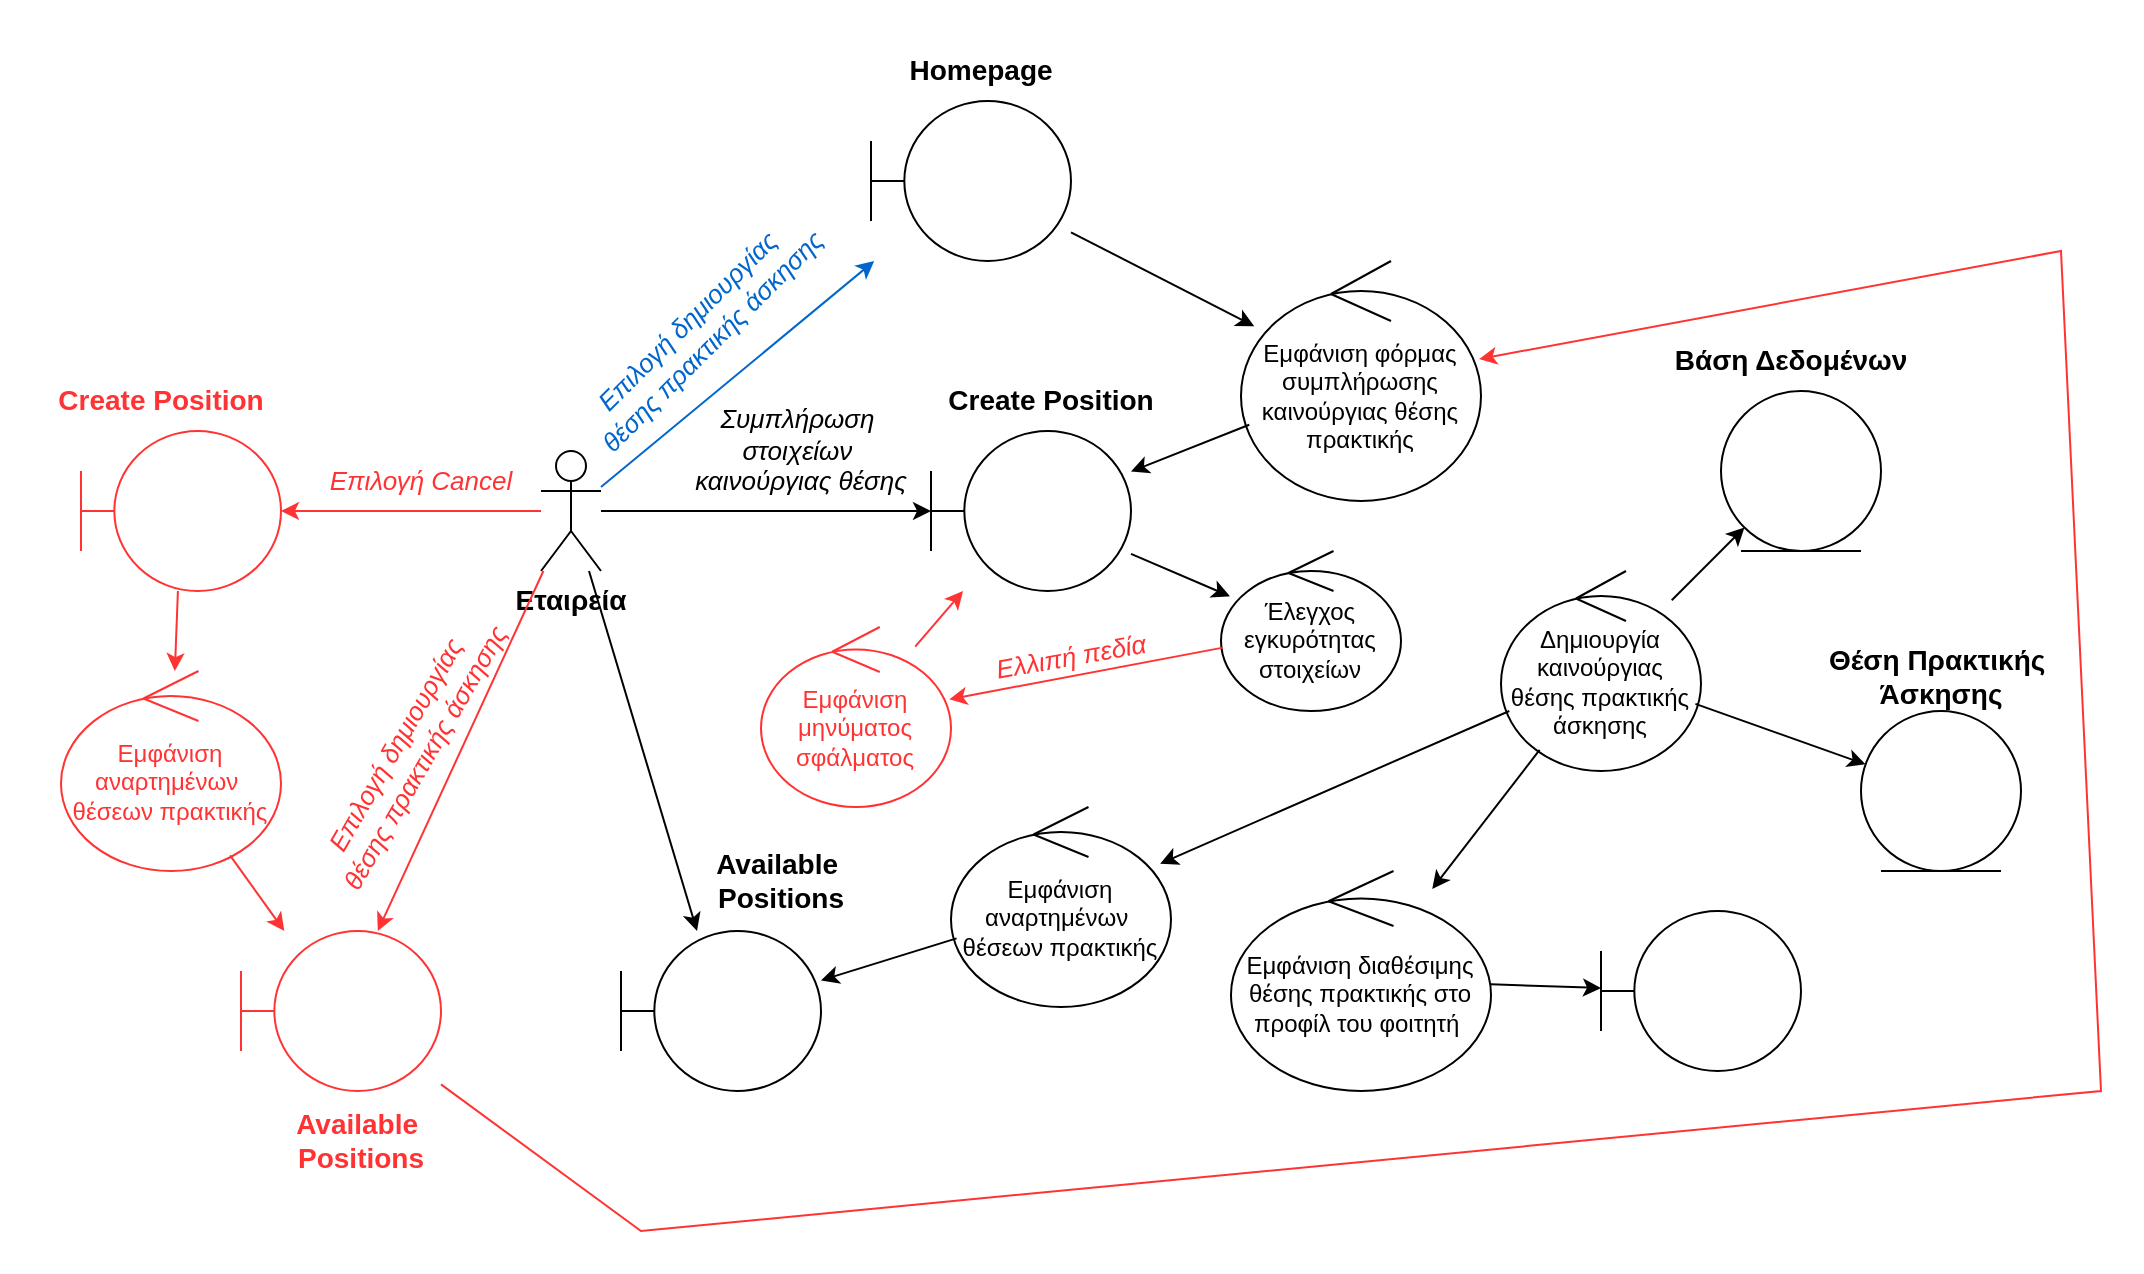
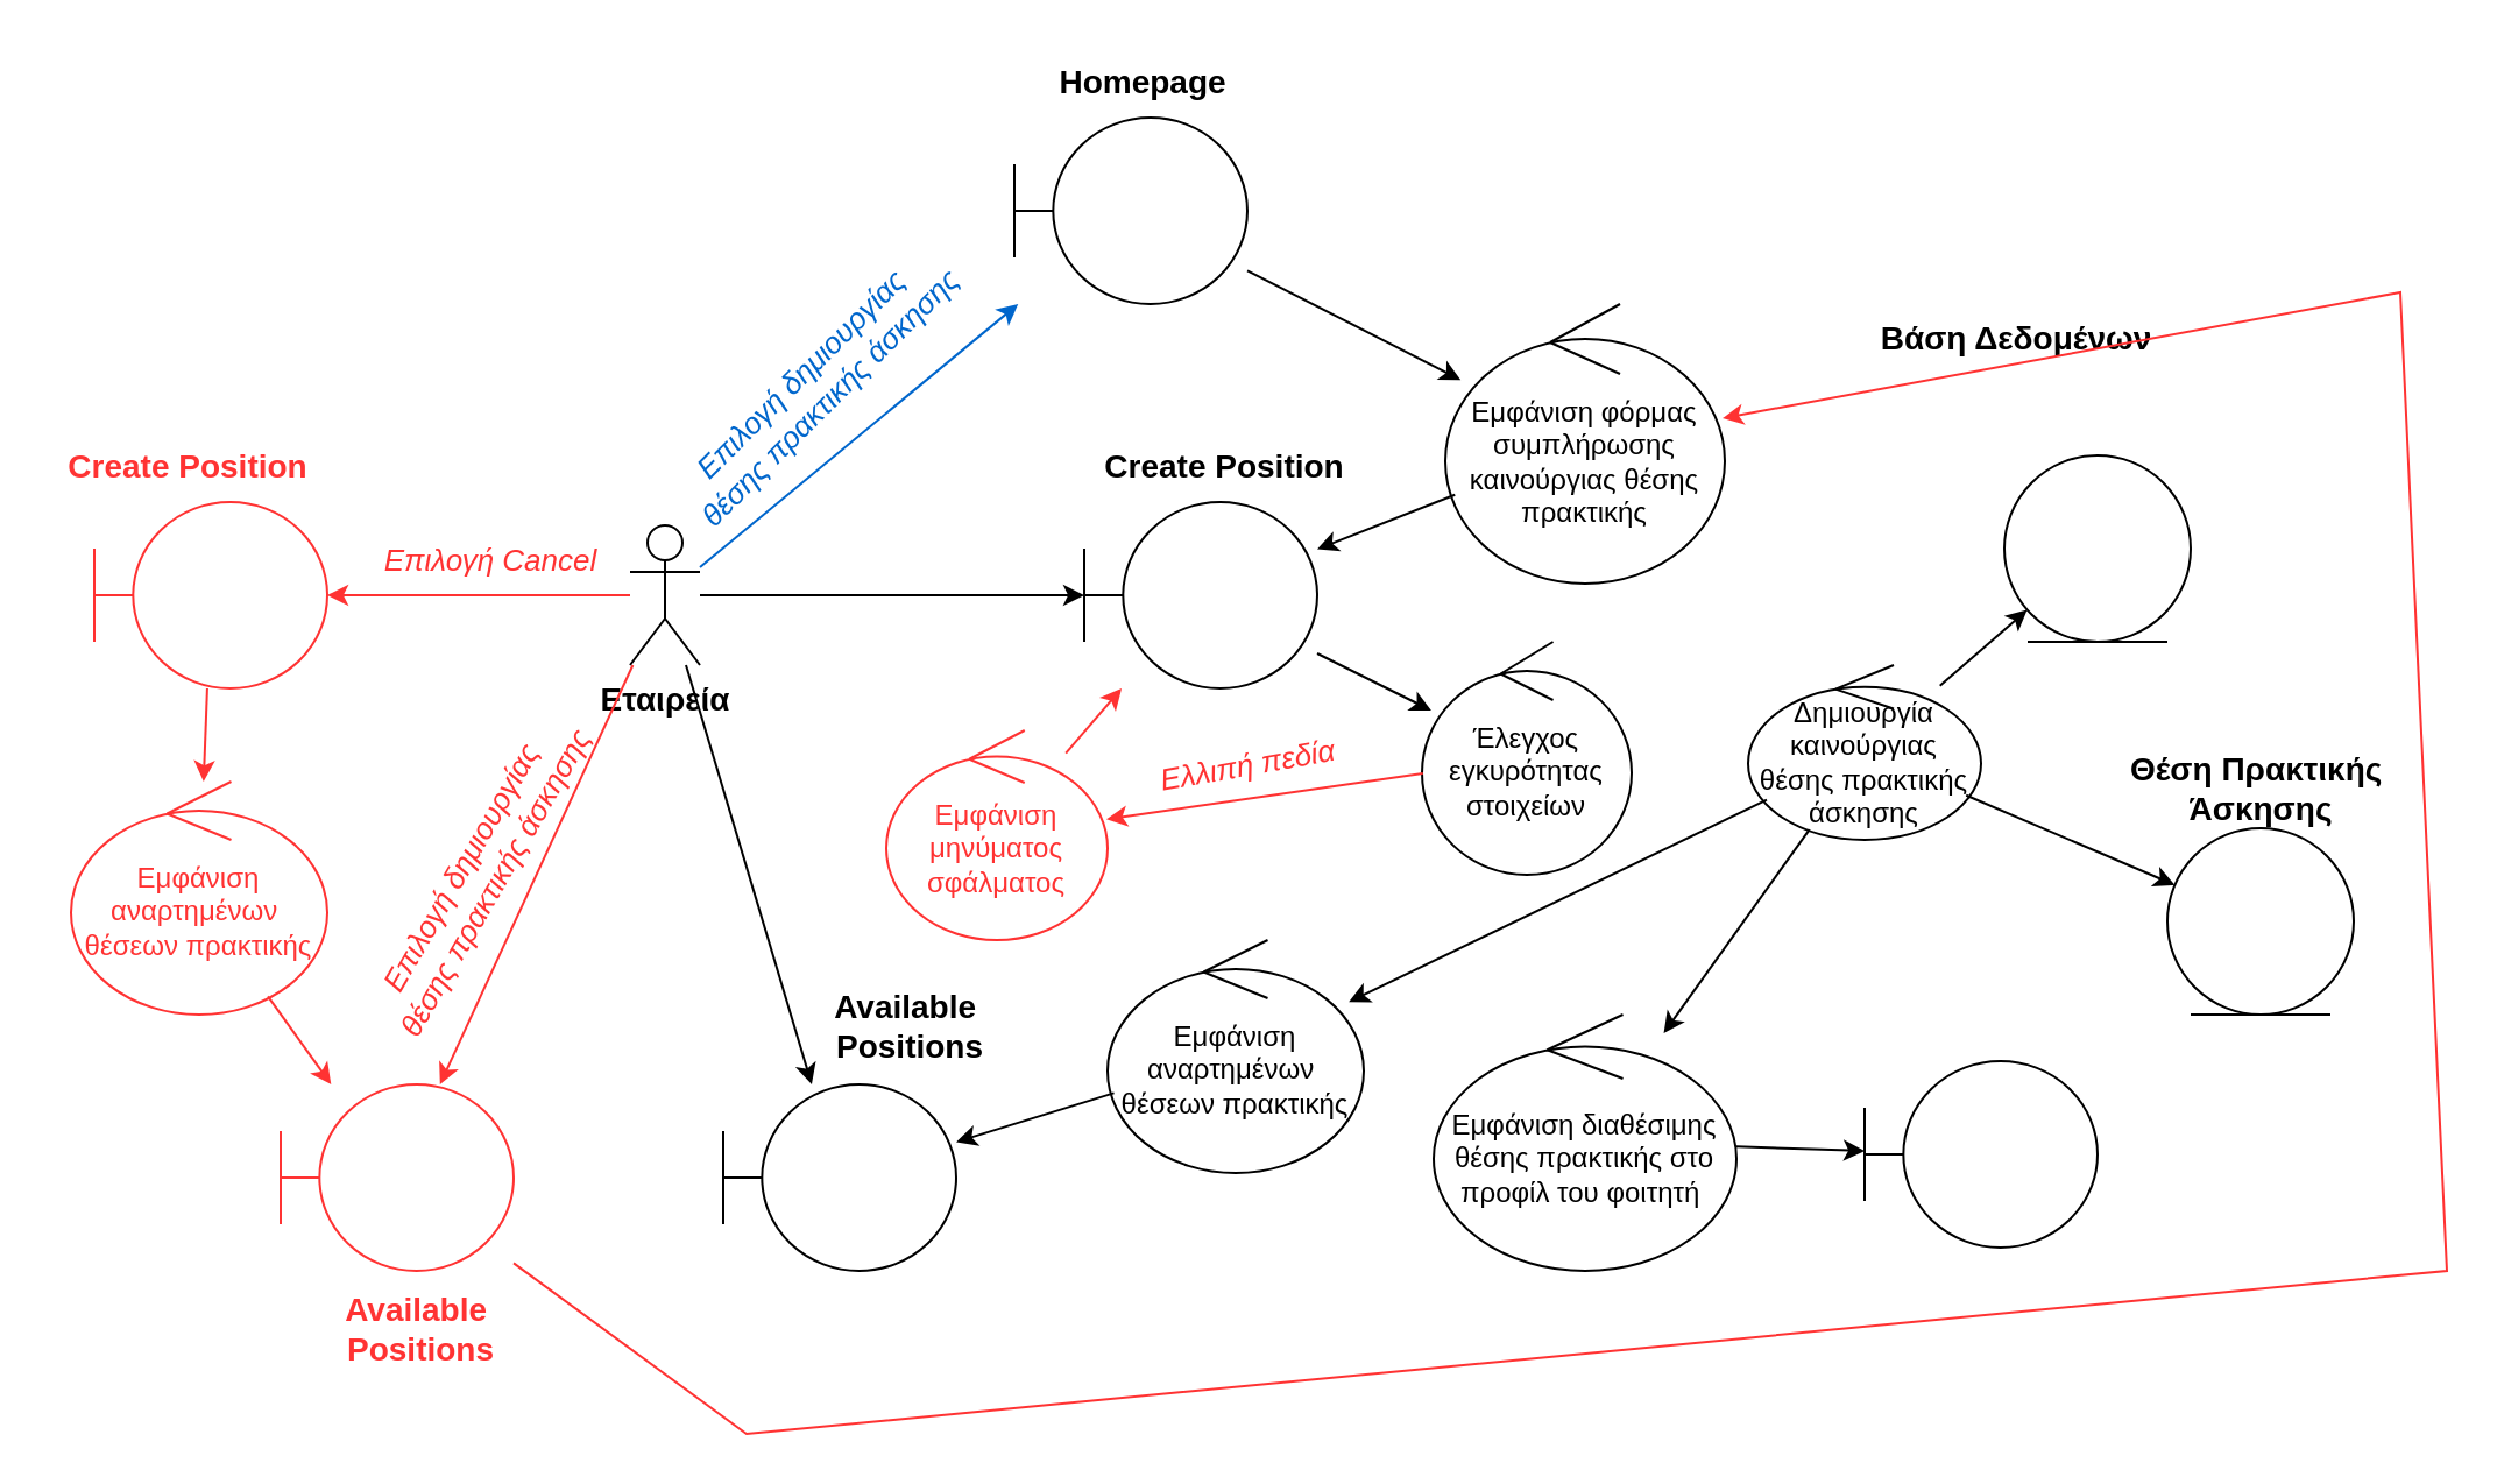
- <mxCell id="18" value="Βάση Δεδομένων" style="text;html=1;align=center;verticalAlign=middle;resizable=0;points=[];autosize=1;strokeColor=none;fillColor=none;fontSize=14;fontStyle=1" vertex="1" parent="1"><mxGeometry x="830" y="165" width="130" height="30" as="geometry" /></mxCell>
+ <mxCell id="18" value="Βάση Δεδομένων" style="text;html=1;align=center;verticalAlign=middle;resizable=0;points=[];autosize=1;strokeColor=none;fillColor=none;fontSize=14;fontStyle=1" vertex="1" parent="1"><mxGeometry x="800" y="130" width="130" height="30" as="geometry" /></mxCell>
- <mxCell id="13" value="Συμπλήρωση&amp;nbsp;&lt;div&gt;στοιχείων&amp;nbsp;&lt;/div&gt;&lt;div&gt;καινούργιας θέσης&lt;/div&gt;" style="text;html=1;align=center;verticalAlign=middle;resizable=0;points=[];autosize=1;strokeColor=none;fillColor=none;fontSize=13;fontStyle=2" vertex="1" parent="1"><mxGeometry x="335" y="195" width="130" height="60" as="geometry" /></mxCell>
- <mxCell id="14" value="Έλεγχος εγκυρότητας στοιχείων" style="ellipse;shape=umlControl;whiteSpace=wrap;html=1;fontStyle=0" vertex="1" parent="1"><mxGeometry x="610" y="275" width="90" height="80" as="geometry" /></mxCell>
+ <mxCell id="14" value="Έλεγχος εγκυρότητας στοιχείων" style="ellipse;shape=umlControl;whiteSpace=wrap;html=1;fontStyle=0" vertex="1" parent="1"><mxGeometry x="610" y="275" width="90" height="100" as="geometry" /></mxCell>
- <mxCell id="16" value="Δημιουργία καινούργιας θέσης πρακτικής άσκησης" style="ellipse;shape=umlControl;whiteSpace=wrap;html=1;fontStyle=0" vertex="1" parent="1"><mxGeometry x="750" y="285" width="100" height="100" as="geometry" /></mxCell>
+ <mxCell id="16" value="Δημιουργία καινούργιας θέσης πρακτικής άσκησης" style="ellipse;shape=umlControl;whiteSpace=wrap;html=1;fontStyle=0" vertex="1" parent="1"><mxGeometry x="750" y="285" width="100" height="75" as="geometry" /></mxCell>
